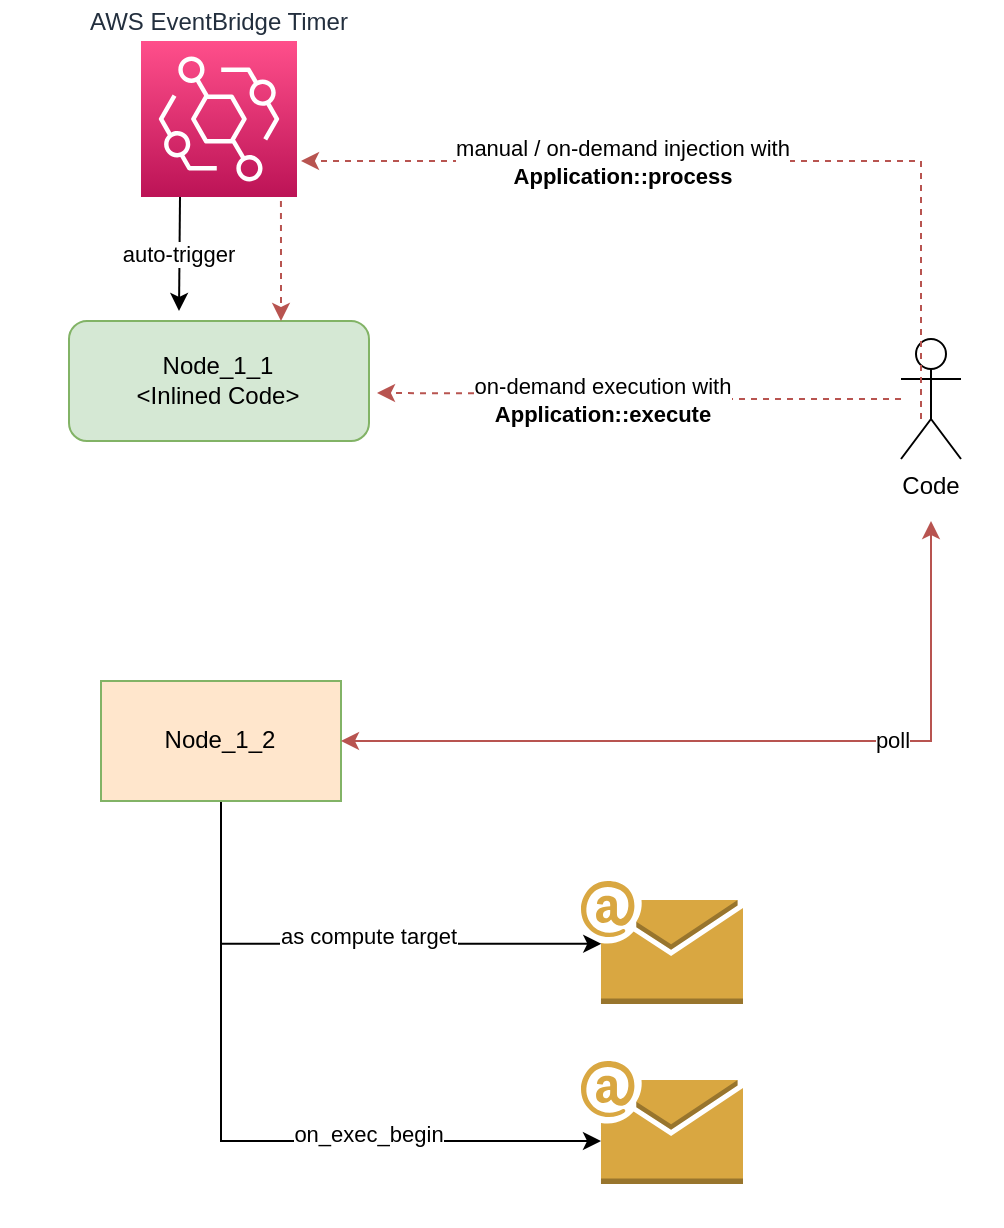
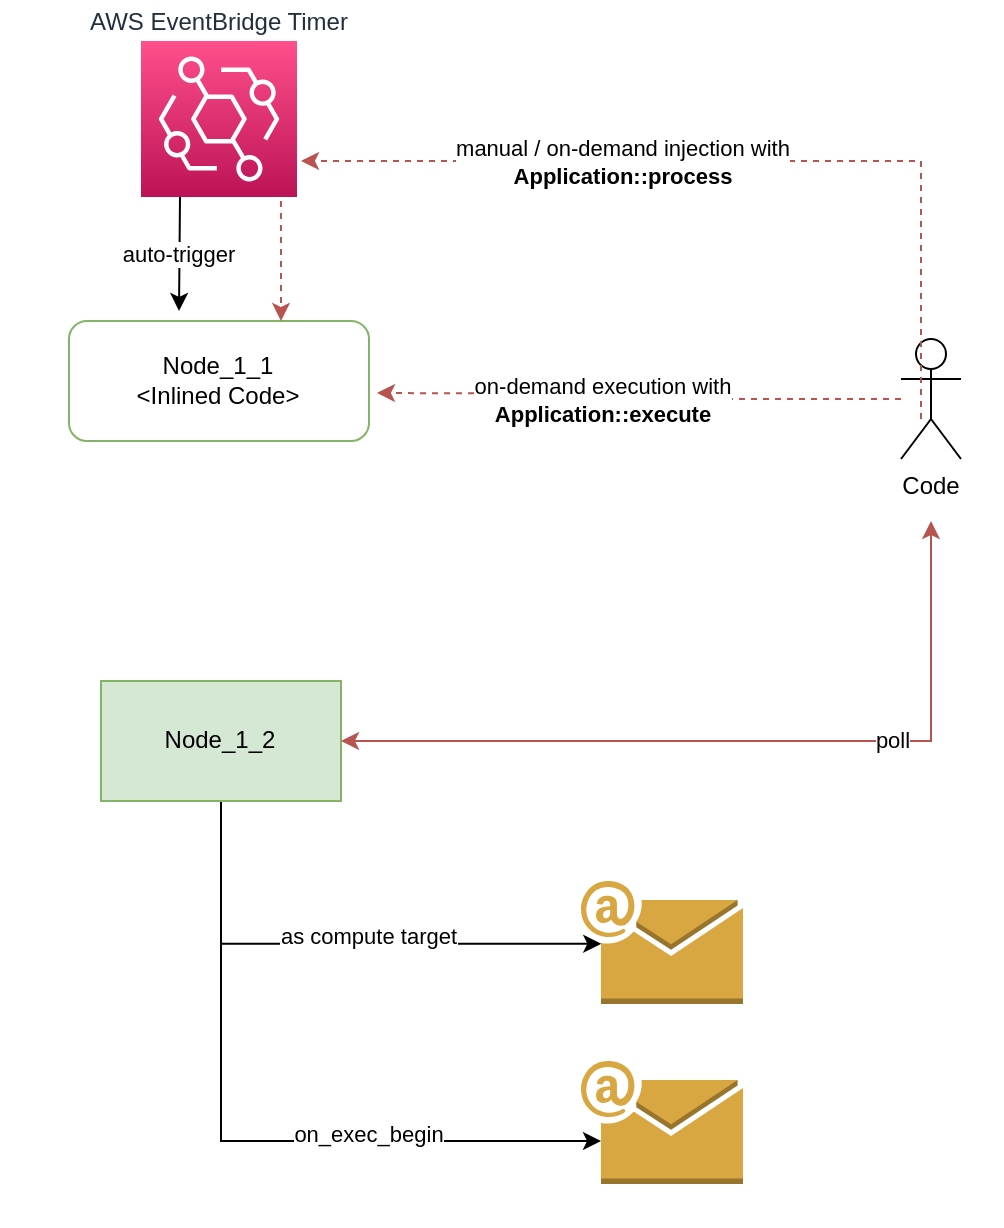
- <mxCell id="2" value="&lt;div&gt;Node_1_1&lt;/div&gt;&lt;div&gt;&amp;lt;Inlined Code&amp;gt;&lt;br&gt;&lt;/div&gt;" style="rounded=1;whiteSpace=wrap;html=1;fontSize=12;glass=0;strokeWidth=1;shadow=0;fillColor=#d5e8d4;strokeColor=#82b366;" parent="1" vertex="1"><mxGeometry x="34" y="160" width="150" height="60" as="geometry" /></mxCell>
+ <mxCell id="2" value="&lt;div&gt;Node_1_1&lt;/div&gt;&lt;div&gt;&amp;lt;Inlined Code&amp;gt;&lt;br&gt;&lt;/div&gt;" style="rounded=1;whiteSpace=wrap;html=1;fontSize=12;glass=0;strokeWidth=1;shadow=0;fillColor=#ffffff;strokeColor=#82b366;" parent="1" vertex="1"><mxGeometry x="34" y="160" width="150" height="60" as="geometry" /></mxCell>
- <mxCell id="5" value="Node_1_2" style="rounded=0;whiteSpace=wrap;html=1;fillColor=#ffe6cc;strokeColor=#82b366;" parent="1" vertex="1"><mxGeometry x="50" y="340" width="120" height="60" as="geometry" /></mxCell>
+ <mxCell id="5" value="Node_1_2" style="rounded=0;whiteSpace=wrap;html=1;fillColor=#d5e8d4;strokeColor=#82b366;" parent="1" vertex="1"><mxGeometry x="50" y="340" width="120" height="60" as="geometry" /></mxCell>
